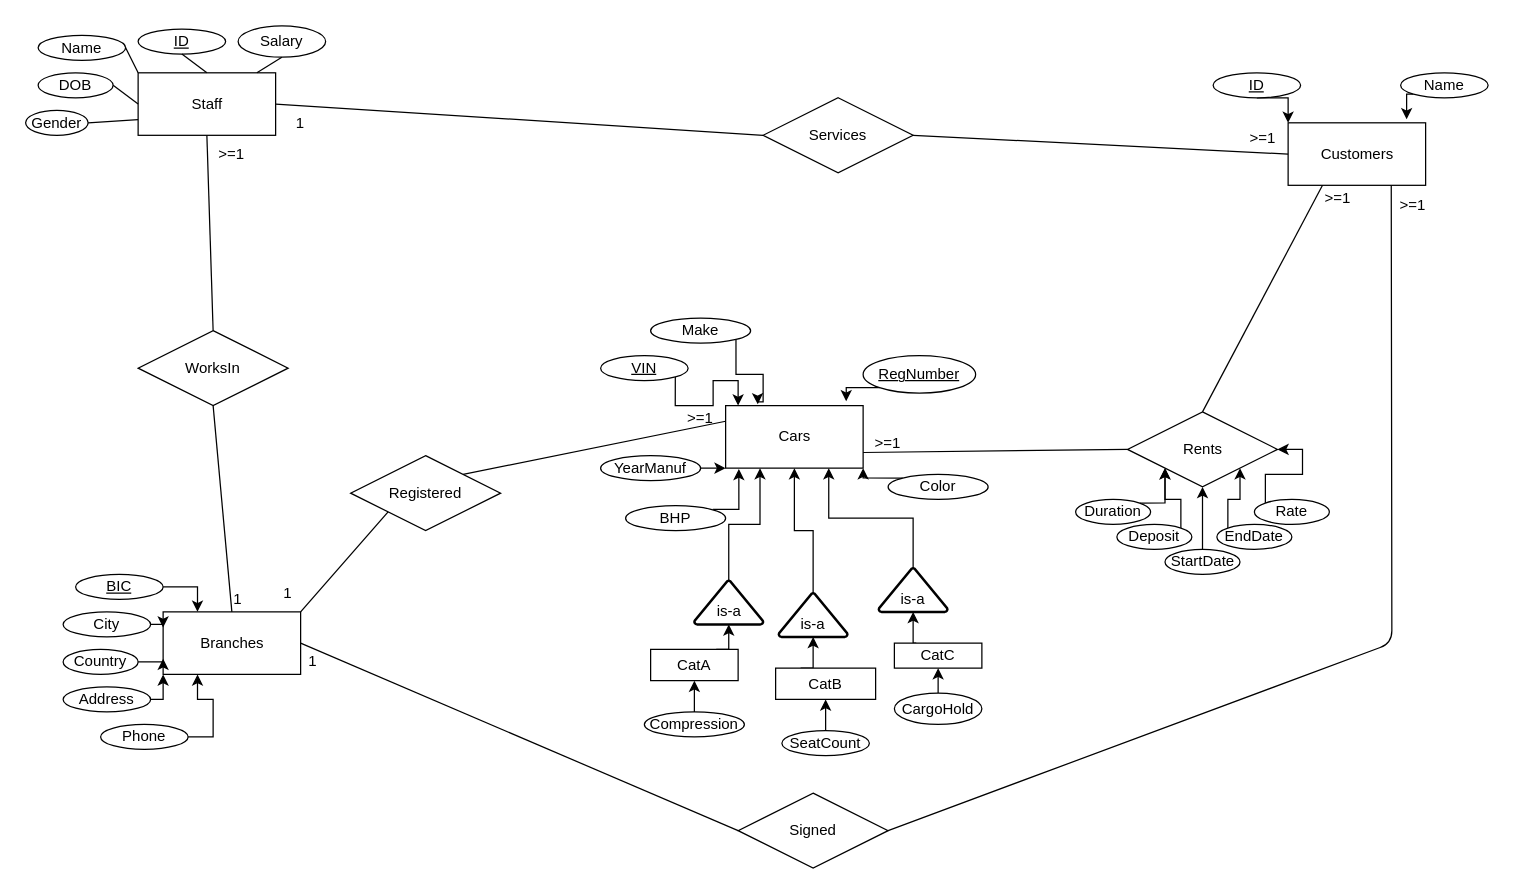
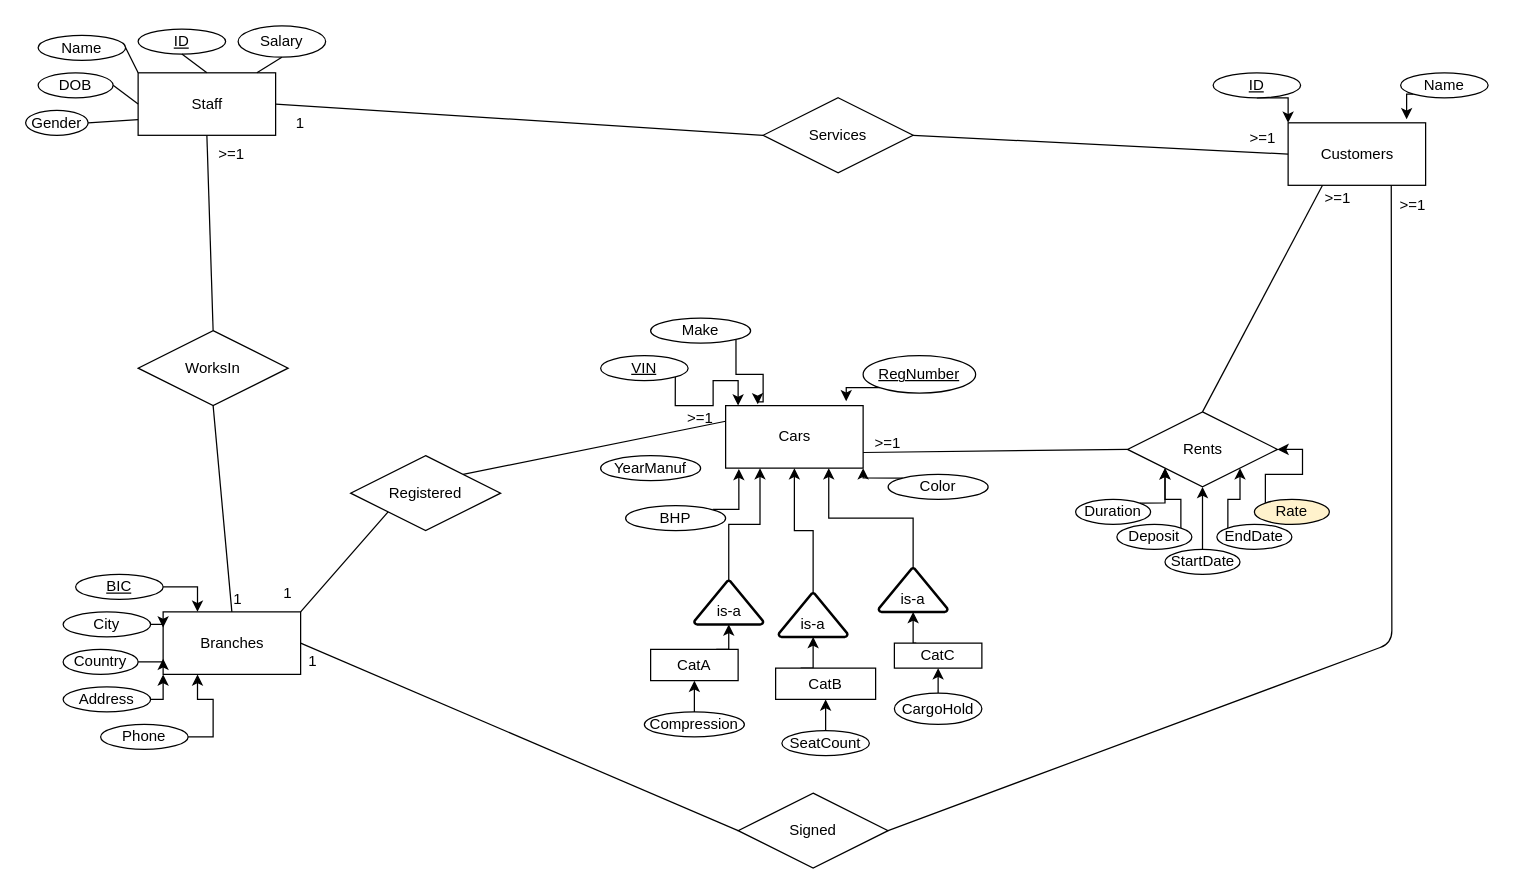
- <mxCell id="20" style="edgeStyle=orthogonalEdgeStyle;rounded=0;orthogonalLoop=1;jettySize=auto;html=1;exitX=1;exitY=0.5;exitDx=0;exitDy=0;entryX=0;entryY=1;entryDx=0;entryDy=0;" parent="1" source="21" target="3" edge="1"><mxGeometry relative="1" as="geometry" /></mxCell>
- <mxCell id="54" value="Rate" style="ellipse;whiteSpace=wrap;html=1;align=center;" parent="1" vertex="1"><mxGeometry x="1003" y="399" width="60" height="20" as="geometry" /></mxCell>
+ <mxCell id="54" value="Rate" style="ellipse;whiteSpace=wrap;html=1;align=center;fillColor=#fff2cc;" parent="1" vertex="1"><mxGeometry x="1003" y="399" width="60" height="20" as="geometry" /></mxCell>
